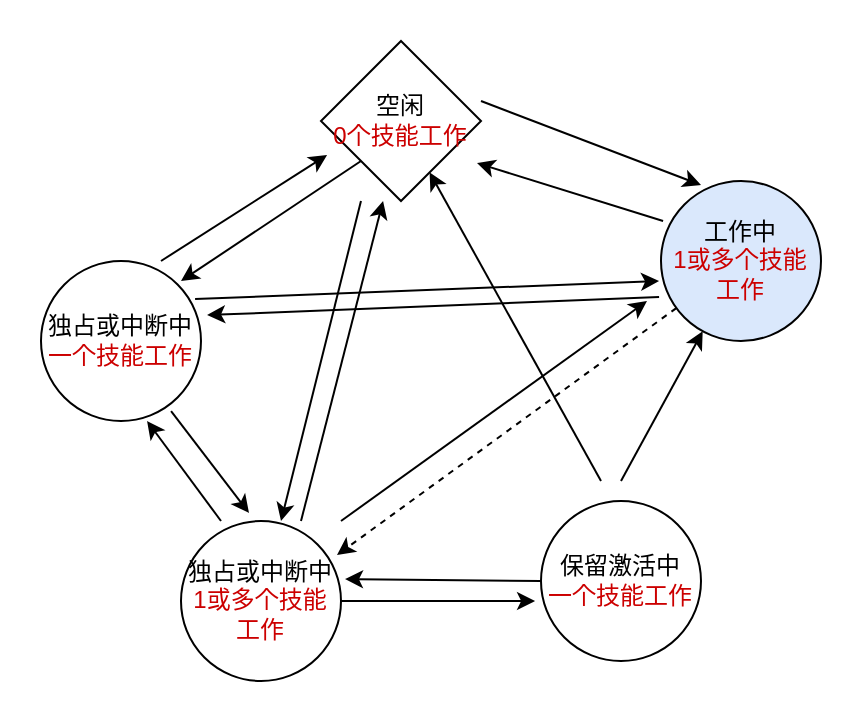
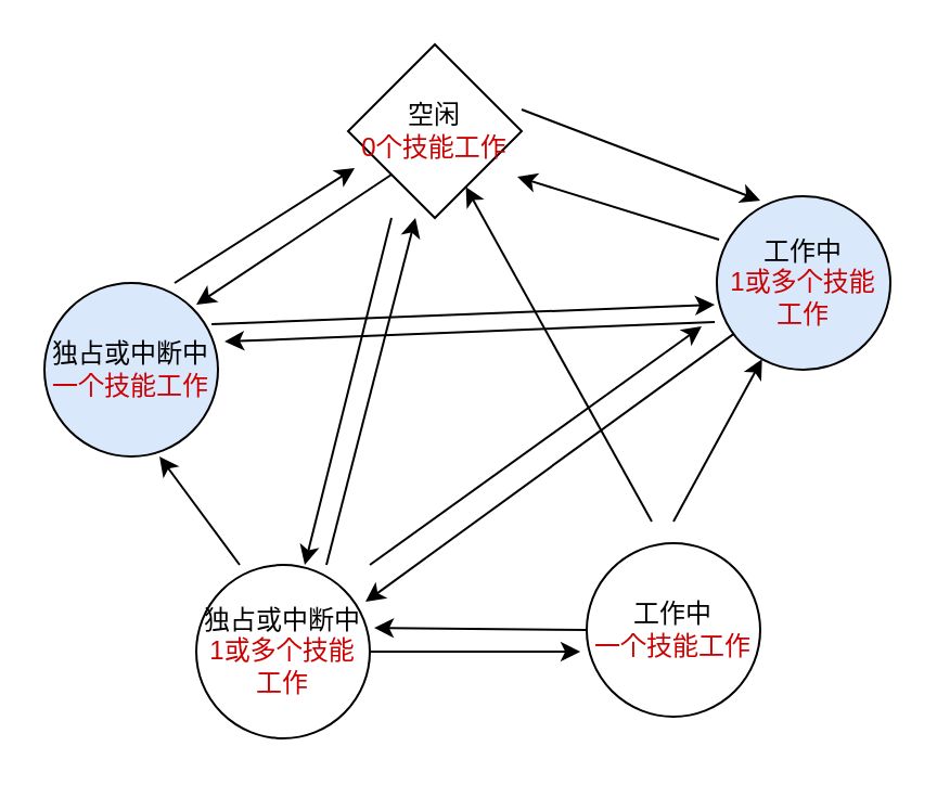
- <mxCell id="4" value="独占或中断中&lt;br&gt;&lt;font color=&quot;#cc0000&quot;&gt;一个技能工作&lt;/font&gt;" style="ellipse;whiteSpace=wrap;html=1;aspect=fixed;" vertex="1" parent="1"><mxGeometry x="20" y="130" width="80" height="80" as="geometry" /></mxCell>
+ <mxCell id="4" value="独占或中断中&lt;br&gt;&lt;font color=&quot;#cc0000&quot;&gt;一个技能工作&lt;/font&gt;" style="ellipse;whiteSpace=wrap;html=1;aspect=fixed;fillColor=#dae8fc;" vertex="1" parent="1"><mxGeometry x="20" y="130" width="80" height="80" as="geometry" /></mxCell>
- <mxCell id="14" value="" style="endArrow=classic;html=1;entryX=0.425;entryY=-0.05;entryDx=0;entryDy=0;entryPerimeter=0;exitX=0.813;exitY=0.938;exitDx=0;exitDy=0;exitPerimeter=0;" edge="1" parent="1" source="4" target="3"><mxGeometry width="50" height="50" relative="1" as="geometry"><mxPoint x="160" y="210" as="sourcePoint" /><mxPoint x="243.04" y="157.04" as="targetPoint" /></mxGeometry></mxCell>
- <mxCell id="11" value="" style="endArrow=classic;html=1;entryX=0.975;entryY=0.213;entryDx=0;entryDy=0;entryPerimeter=0;dashed=1;" edge="1" parent="1" source="5" target="3"><mxGeometry width="50" height="50" relative="1" as="geometry"><mxPoint x="140" y="210" as="sourcePoint" /><mxPoint x="223.04" y="157.04" as="targetPoint" /></mxGeometry></mxCell>
+ <mxCell id="11" value="" style="endArrow=classic;html=1;entryX=0.975;entryY=0.213;entryDx=0;entryDy=0;entryPerimeter=0;" edge="1" parent="1" source="5" target="3"><mxGeometry width="50" height="50" relative="1" as="geometry"><mxPoint x="140" y="210" as="sourcePoint" /><mxPoint x="223.04" y="157.04" as="targetPoint" /></mxGeometry></mxCell>
- <mxCell id="6" value="保留激活中&lt;br&gt;&lt;font color=&quot;#cc0000&quot;&gt;一个技能工作&lt;/font&gt;" style="ellipse;whiteSpace=wrap;html=1;aspect=fixed;" vertex="1" parent="1"><mxGeometry x="270" y="250" width="80" height="80" as="geometry" /></mxCell>
+ <mxCell id="6" value="工作中&lt;br&gt;&lt;font color=&quot;#cc0000&quot;&gt;一个技能工作&lt;/font&gt;" style="ellipse;whiteSpace=wrap;html=1;aspect=fixed;" vertex="1" parent="1"><mxGeometry x="270" y="250" width="80" height="80" as="geometry" /></mxCell>
